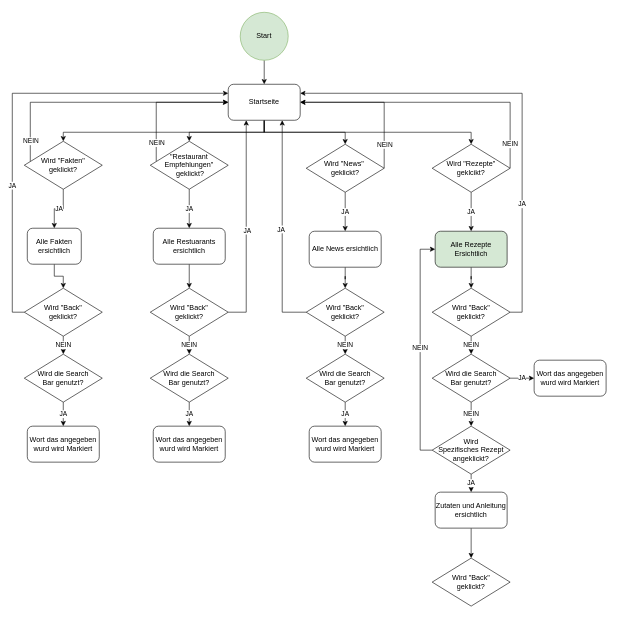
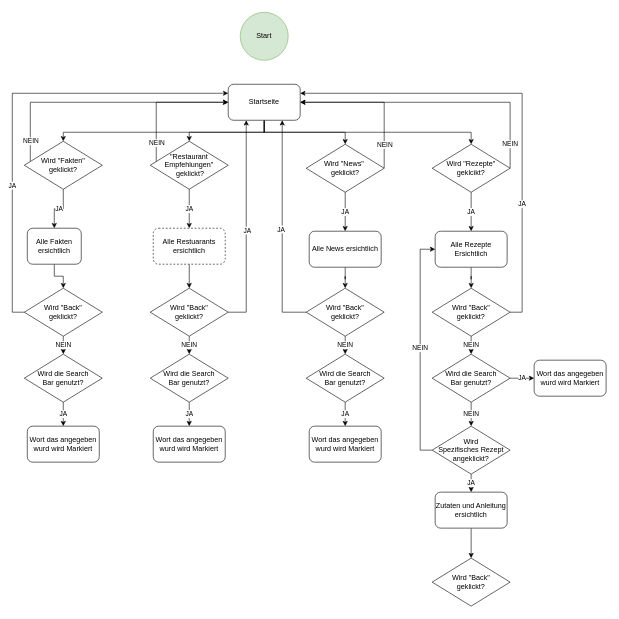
- <mxCell id="7" style="edgeStyle=orthogonalEdgeStyle;rounded=0;orthogonalLoop=1;jettySize=auto;html=1;entryX=0.5;entryY=0;entryDx=0;entryDy=0;" edge="1" parent="1" source="8" target="6"><mxGeometry relative="1" as="geometry" /></mxCell>
- <mxCell id="27" value="Alle Restuarants ersichtlich" style="rounded=1;whiteSpace=wrap;html=1;" vertex="1" parent="1"><mxGeometry x="255" y="380" width="120" height="60" as="geometry" /></mxCell>
+ <mxCell id="27" value="Alle Restuarants ersichtlich" style="rounded=1;whiteSpace=wrap;html=1;dashed=1;" vertex="1" parent="1"><mxGeometry x="255" y="380" width="120" height="60" as="geometry" /></mxCell>
- <mxCell id="31" value="Alle Rezepte Ersichtlich" style="rounded=1;whiteSpace=wrap;html=1;fillColor=#d5e8d4;" vertex="1" parent="1"><mxGeometry x="725" y="385" width="120" height="60" as="geometry" /></mxCell>
+ <mxCell id="31" value="Alle Rezepte Ersichtlich" style="rounded=1;whiteSpace=wrap;html=1;" vertex="1" parent="1"><mxGeometry x="725" y="385" width="120" height="60" as="geometry" /></mxCell>
